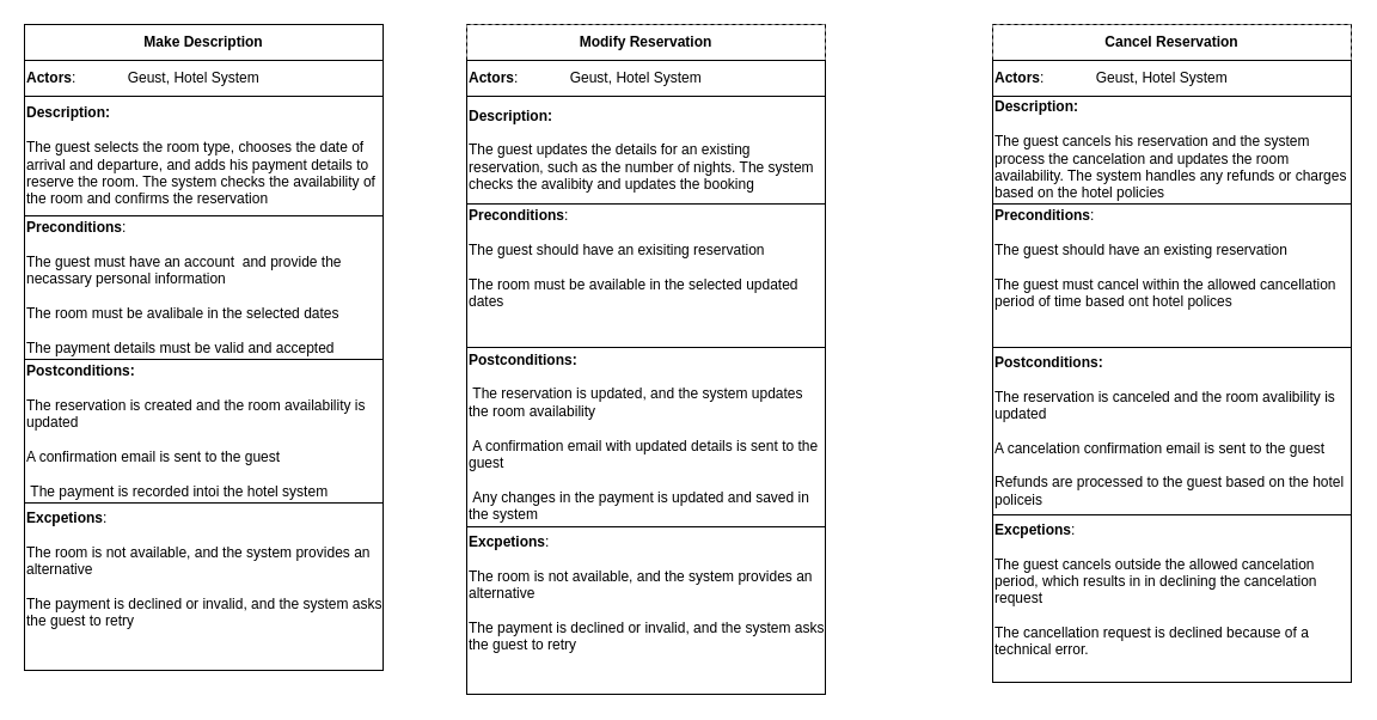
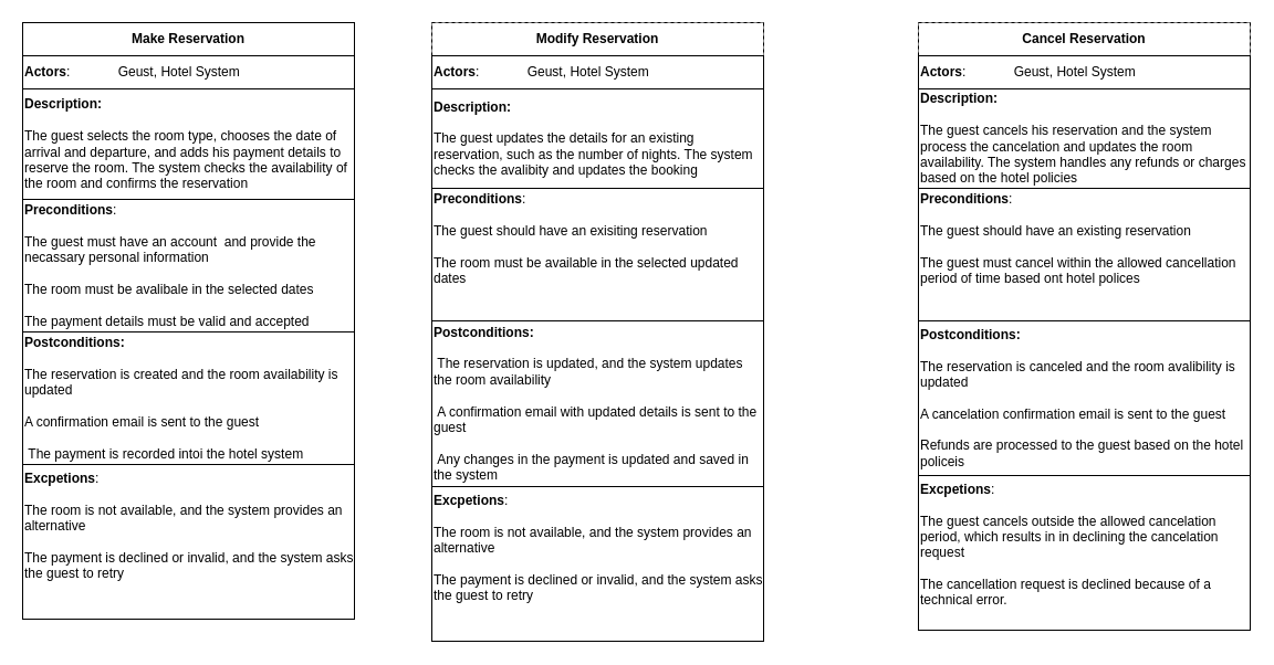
- <mxCell id="3" value="&lt;b&gt;Make Description&lt;/b&gt;" style="rounded=0;whiteSpace=wrap;html=1;" vertex="1" parent="2"><mxGeometry width="300" height="30" as="geometry" /></mxCell>
+ <mxCell id="3" value="&lt;b&gt;Make Reservation&lt;/b&gt;" style="rounded=0;whiteSpace=wrap;html=1;" vertex="1" parent="2"><mxGeometry width="300" height="30" as="geometry" /></mxCell>
